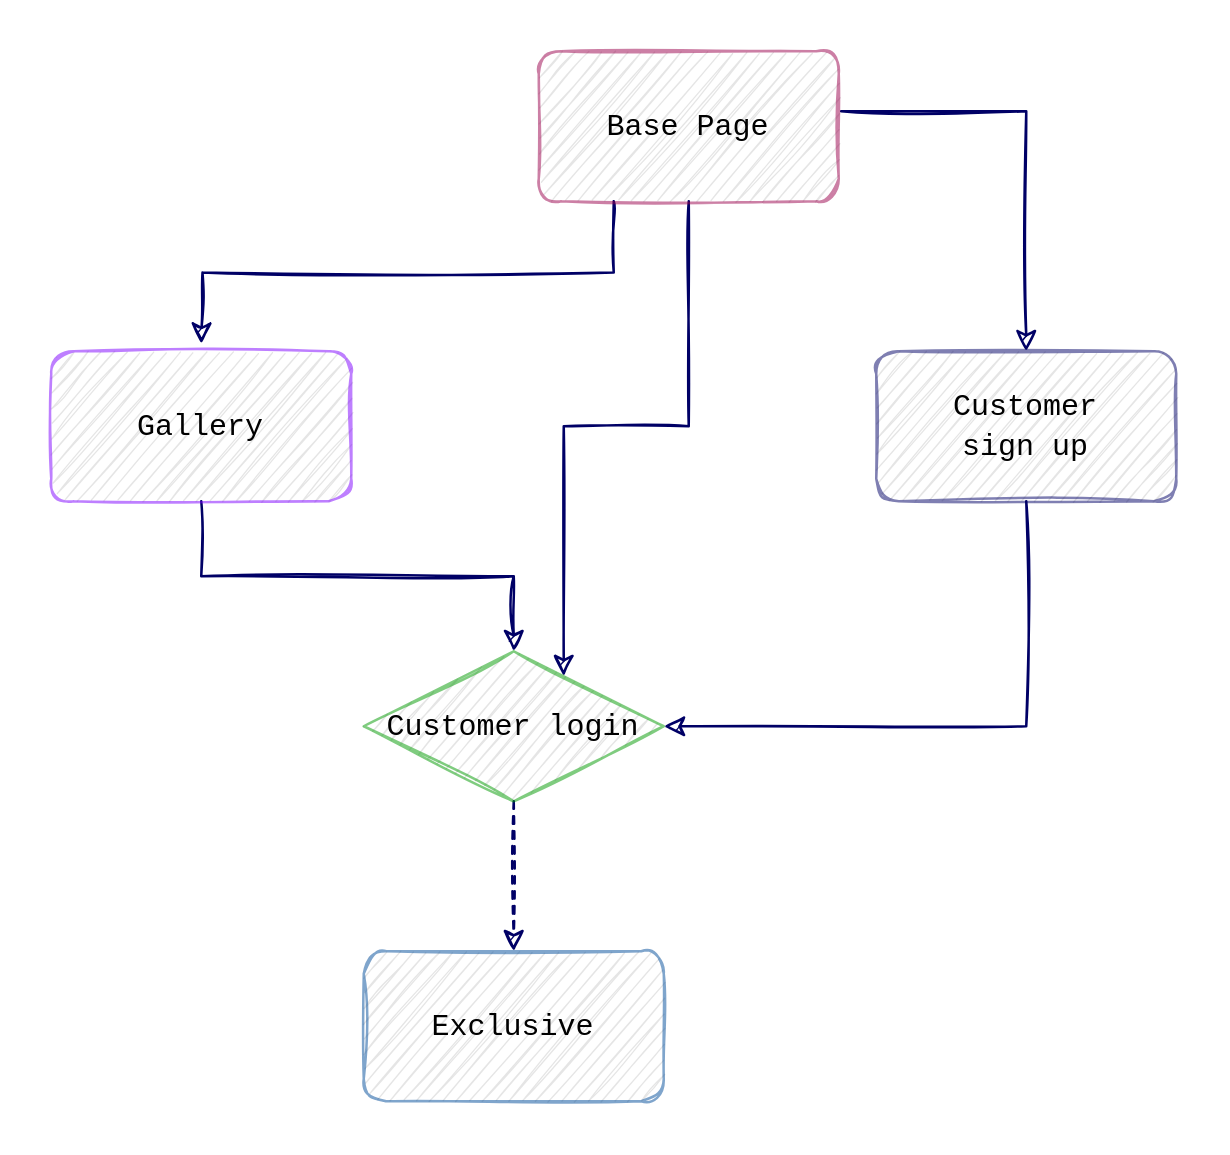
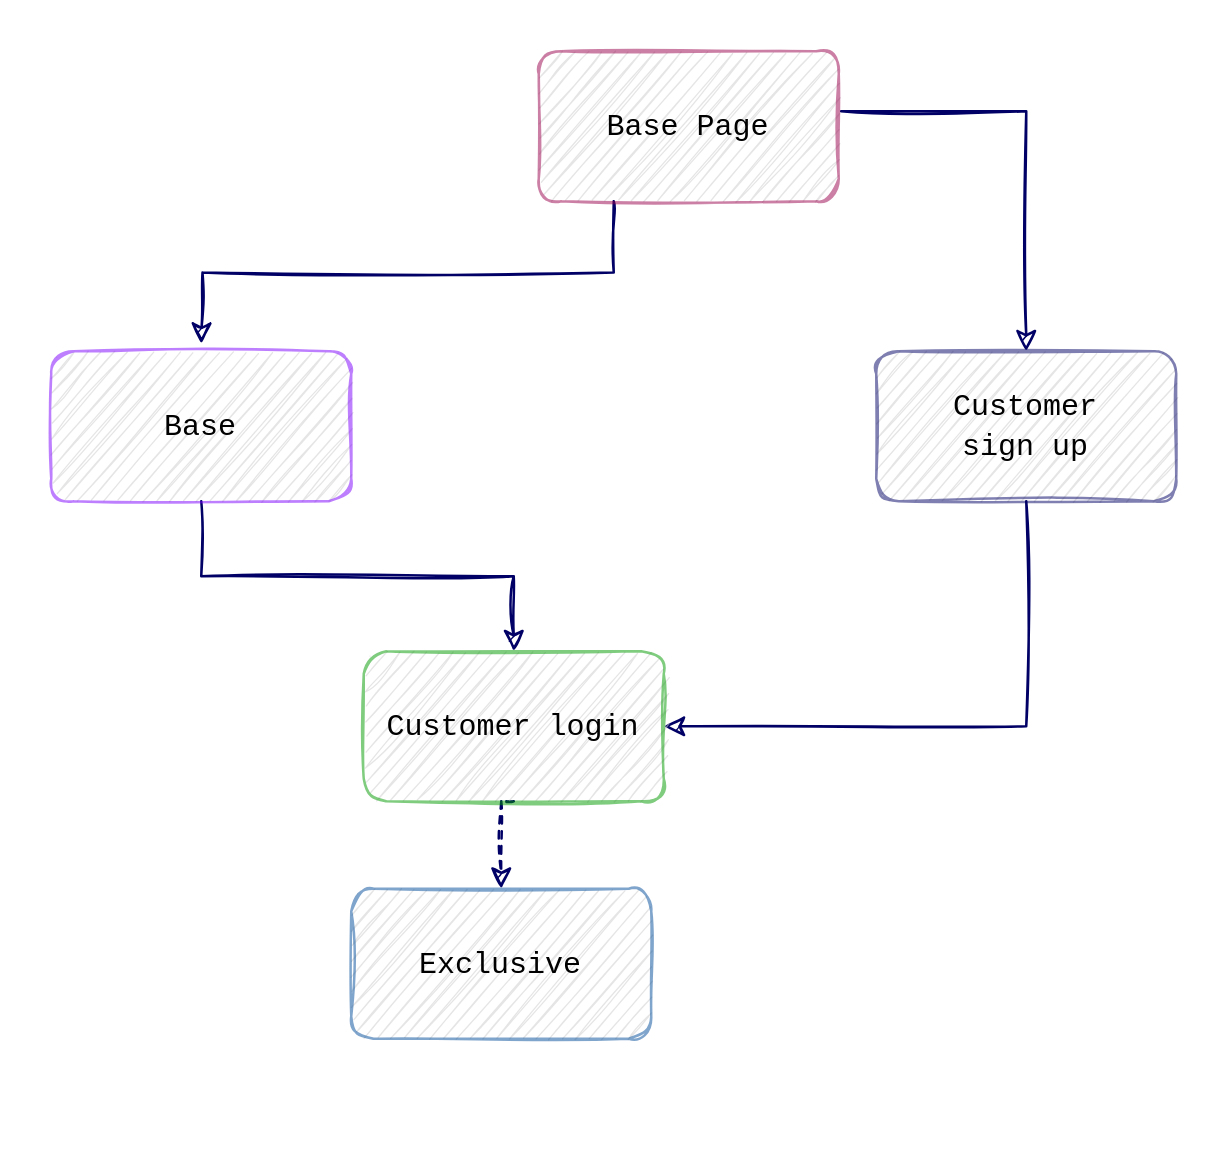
- <mxCell id="7" value="&lt;font face=&quot;Courier New&quot;&gt;Gallery&lt;/font&gt;" style="rounded=1;whiteSpace=wrap;html=1;sketch=1;strokeColor=#7F00FF;fillColor=#CCCCCC;opacity=50;" vertex="1" parent="1"><mxGeometry x="20" y="140" width="120" height="60" as="geometry" /></mxCell>
+ <mxCell id="7" value="&lt;font face=&quot;Courier New&quot;&gt;Base&lt;/font&gt;" style="rounded=1;whiteSpace=wrap;html=1;sketch=1;strokeColor=#7F00FF;fillColor=#CCCCCC;opacity=50;" vertex="1" parent="1"><mxGeometry x="20" y="140" width="120" height="60" as="geometry" /></mxCell>
- <mxCell id="4" style="edgeStyle=orthogonalEdgeStyle;rounded=0;orthogonalLoop=1;jettySize=auto;html=1;entryX=0.75;entryY=0;entryDx=0;entryDy=0;sketch=1;strokeColor=#000066;" edge="1" parent="1" source="5" target="12"><mxGeometry relative="1" as="geometry" /></mxCell>
- <mxCell id="12" value="&lt;font face=&quot;Courier New&quot;&gt;Customer login&lt;/font&gt;" style="rhombus;whiteSpace=wrap;html=1;sketch=1;strokeColor=#009900;fillColor=#CCCCCC;opacity=50;" vertex="1" parent="1"><mxGeometry x="145" y="260" width="120" height="60" as="geometry" /></mxCell>
+ <mxCell id="12" value="&lt;font face=&quot;Courier New&quot;&gt;Customer login&lt;/font&gt;" style="rounded=1;whiteSpace=wrap;html=1;sketch=1;strokeColor=#009900;fillColor=#CCCCCC;opacity=50;" vertex="1" parent="1"><mxGeometry x="145" y="260" width="120" height="60" as="geometry" /></mxCell>
- <mxCell id="8" value="&lt;font face=&quot;Courier New&quot;&gt;Exclusive&lt;/font&gt;" style="rounded=1;whiteSpace=wrap;html=1;sketch=1;strokeColor=#004C99;fillColor=#CCCCCC;opacity=50;" vertex="1" parent="1"><mxGeometry x="145" y="380" width="120" height="60" as="geometry" /></mxCell>
+ <mxCell id="8" value="&lt;font face=&quot;Courier New&quot;&gt;Exclusive&lt;/font&gt;" style="rounded=1;whiteSpace=wrap;html=1;sketch=1;strokeColor=#004C99;fillColor=#CCCCCC;opacity=50;" vertex="1" parent="1"><mxGeometry x="140" y="355" width="120" height="60" as="geometry" /></mxCell>
